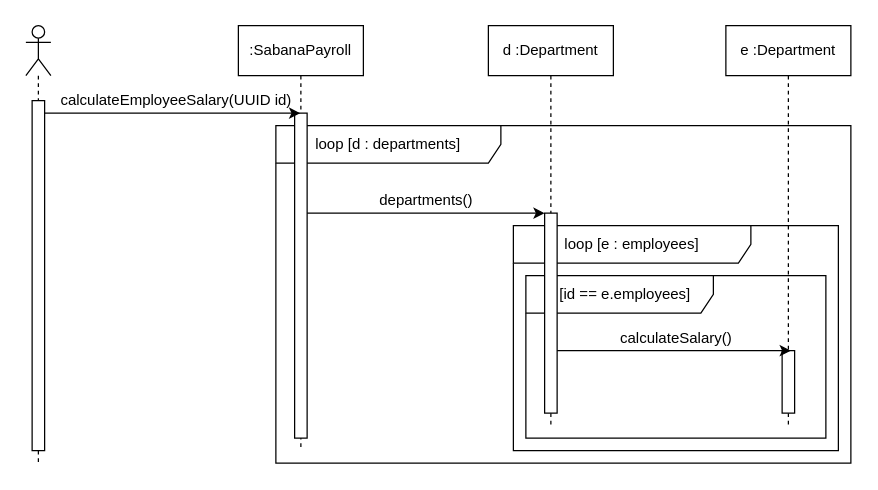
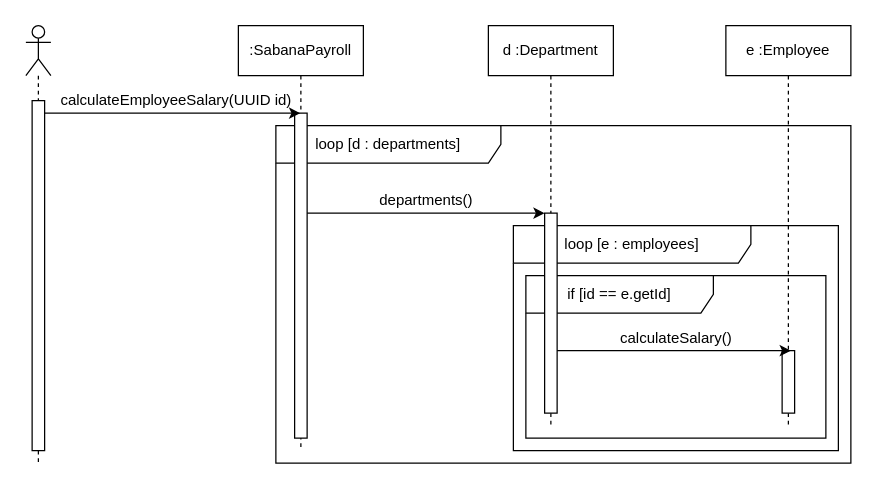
- <mxCell id="13" value="e :Department" style="shape=umlLifeline;perimeter=lifelinePerimeter;whiteSpace=wrap;html=1;container=1;collapsible=0;recursiveResize=0;outlineConnect=0;" vertex="1" parent="1"><mxGeometry x="580" y="20" width="100" height="320" as="geometry" /></mxCell>
+ <mxCell id="13" value="e :Employee" style="shape=umlLifeline;perimeter=lifelinePerimeter;whiteSpace=wrap;html=1;container=1;collapsible=0;recursiveResize=0;outlineConnect=0;" vertex="1" parent="1"><mxGeometry x="580" y="20" width="100" height="320" as="geometry" /></mxCell>
- <mxCell id="4" value="if [id == e.employees]" style="shape=umlFrame;whiteSpace=wrap;html=1;width=150;height=30;" vertex="1" parent="1"><mxGeometry x="420" y="220" width="240" height="130" as="geometry" /></mxCell>
+ <mxCell id="4" value="if [id == e.getId]" style="shape=umlFrame;whiteSpace=wrap;html=1;width=150;height=30;" vertex="1" parent="1"><mxGeometry x="420" y="220" width="240" height="130" as="geometry" /></mxCell>
